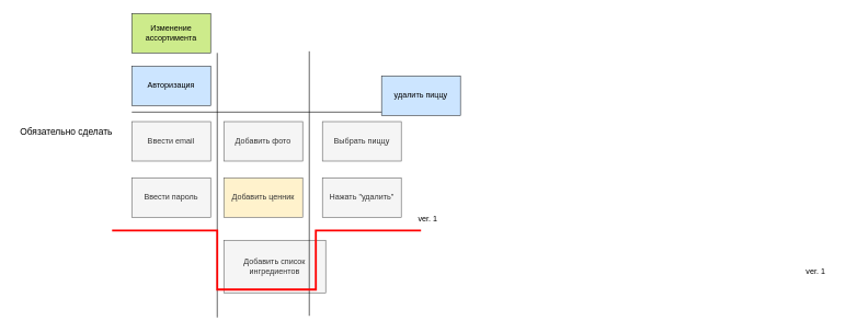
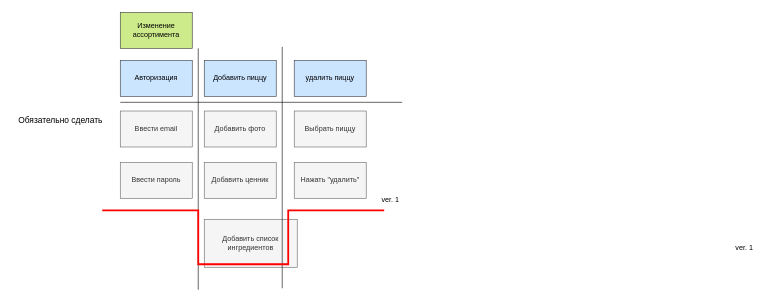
+ <mxCell id="2" value="Добавить пиццу" style="rounded=0;whiteSpace=wrap;html=1;fillColor=#cce5ff;strokeColor=#36393d;" vertex="1" parent="1"><mxGeometry x="340" y="100" width="120" height="60" as="geometry" /></mxCell>
- <mxCell id="14" value="удалить пиццу" style="rounded=0;whiteSpace=wrap;html=1;fillColor=#cce5ff;strokeColor=#36393d;" vertex="1" parent="1"><mxGeometry x="580" y="115" width="120" height="60" as="geometry" /></mxCell>
+ <mxCell id="14" value="удалить пиццу" style="rounded=0;whiteSpace=wrap;html=1;fillColor=#cce5ff;strokeColor=#36393d;" vertex="1" parent="1"><mxGeometry x="490" y="100" width="120" height="60" as="geometry" /></mxCell>
- <mxCell id="5" value="Добавить ценник" style="rounded=0;whiteSpace=wrap;html=1;fillColor=#fff2cc;strokeColor=#666666;fontColor=#333333;" vertex="1" parent="1"><mxGeometry x="340" y="270" width="120" height="60" as="geometry" /></mxCell>
+ <mxCell id="5" value="Добавить ценник" style="rounded=0;whiteSpace=wrap;html=1;fillColor=#f5f5f5;strokeColor=#666666;fontColor=#333333;" vertex="1" parent="1"><mxGeometry x="340" y="270" width="120" height="60" as="geometry" /></mxCell>
